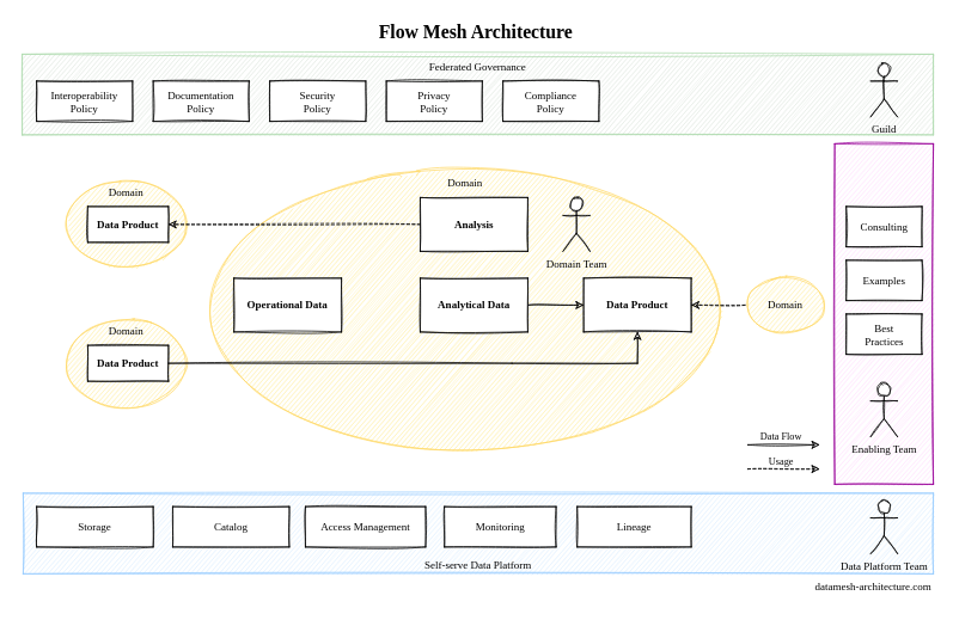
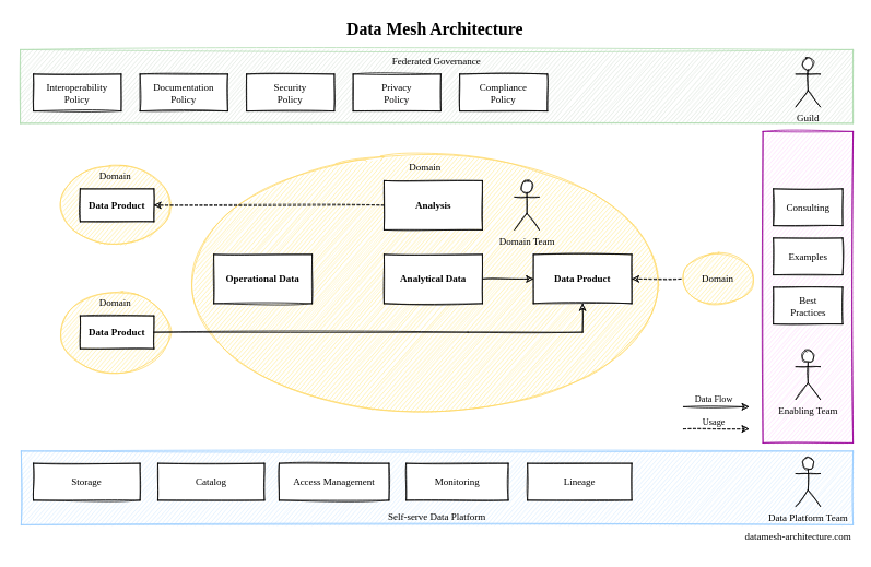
- <mxCell id="41" value="Flow Mesh Architecture" style="text;html=1;strokeColor=none;fillColor=none;align=center;verticalAlign=middle;whiteSpace=wrap;rounded=0;sketch=1;fontFamily=Architects Daughter;fontSource=https%3A%2F%2Ffonts.googleapis.com%2Fcss%3Ffamily%3DArchitects%2BDaughter;fontSize=21;fontStyle=1" parent="1" vertex="1"><mxGeometry x="20" y="20" width="1020" height="30" as="geometry" /></mxCell>
+ <mxCell id="41" value="Data Mesh Architecture" style="text;html=1;strokeColor=none;fillColor=none;align=center;verticalAlign=middle;whiteSpace=wrap;rounded=0;sketch=1;fontFamily=Architects Daughter;fontSource=https%3A%2F%2Ffonts.googleapis.com%2Fcss%3Ffamily%3DArchitects%2BDaughter;fontSize=21;fontStyle=1" parent="1" vertex="1"><mxGeometry x="20" y="20" width="1020" height="30" as="geometry" /></mxCell>
